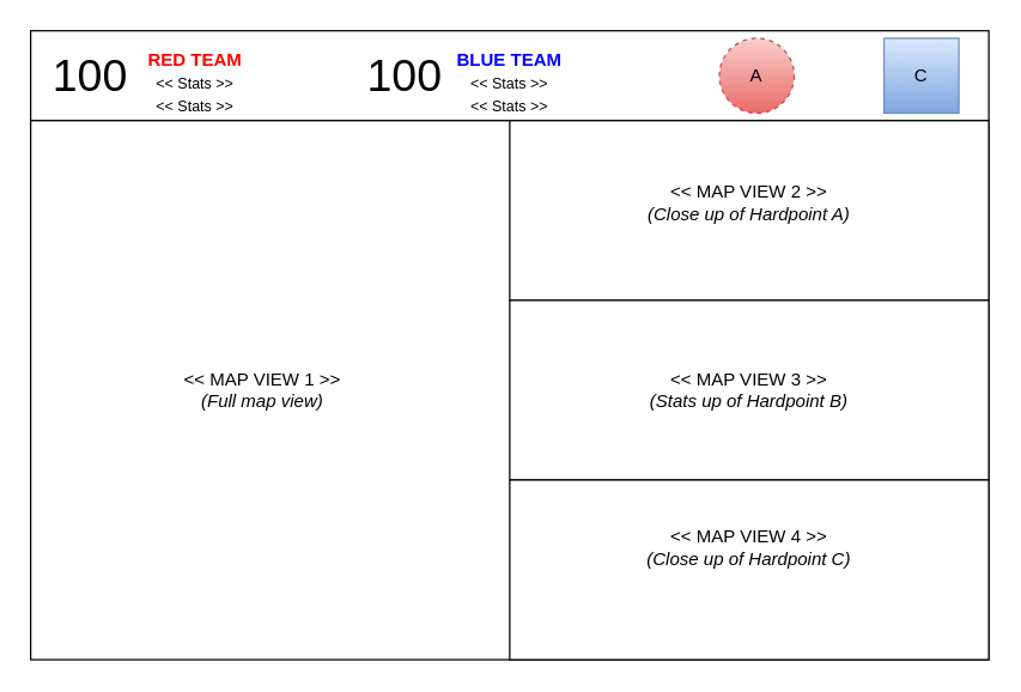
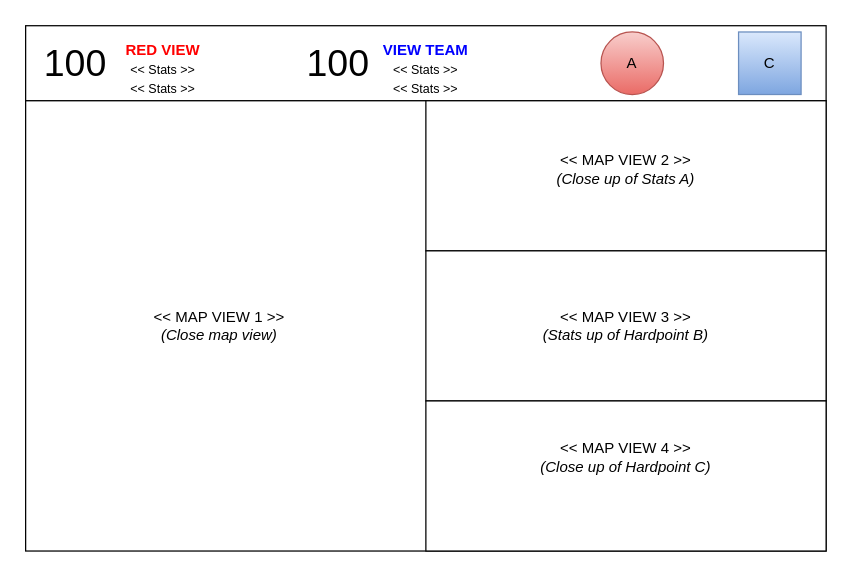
- <mxCell id="9" value="RED TEAM" style="text;html=1;strokeColor=none;fillColor=none;align=center;verticalAlign=middle;whiteSpace=wrap;rounded=0;fontColor=#FF0000;fontStyle=1" vertex="1" parent="1"><mxGeometry x="90" y="25" width="80" height="30" as="geometry" /></mxCell>
+ <mxCell id="9" value="RED VIEW" style="text;html=1;strokeColor=none;fillColor=none;align=center;verticalAlign=middle;whiteSpace=wrap;rounded=0;fontColor=#FF0000;fontStyle=1" vertex="1" parent="1"><mxGeometry x="90" y="25" width="80" height="30" as="geometry" /></mxCell>
- <mxCell id="10" value="BLUE TEAM" style="text;html=1;strokeColor=none;fillColor=none;align=center;verticalAlign=middle;whiteSpace=wrap;rounded=0;fontColor=#0000FF;fontStyle=1" vertex="1" parent="1"><mxGeometry x="300" y="25" width="80" height="30" as="geometry" /></mxCell>
+ <mxCell id="10" value="VIEW TEAM" style="text;html=1;strokeColor=none;fillColor=none;align=center;verticalAlign=middle;whiteSpace=wrap;rounded=0;fontColor=#0000FF;fontStyle=1" vertex="1" parent="1"><mxGeometry x="300" y="25" width="80" height="30" as="geometry" /></mxCell>
- <mxCell id="7" value="A" style="ellipse;whiteSpace=wrap;html=1;aspect=fixed;fillColor=#f8cecc;strokeColor=#b85450;gradientColor=#ea6b66;dashed=1;" vertex="1" parent="1"><mxGeometry x="480" y="25" width="50" height="50" as="geometry" /></mxCell>
+ <mxCell id="7" value="A" style="ellipse;whiteSpace=wrap;html=1;aspect=fixed;fillColor=#f8cecc;strokeColor=#b85450;gradientColor=#ea6b66;" vertex="1" parent="1"><mxGeometry x="480" y="25" width="50" height="50" as="geometry" /></mxCell>
- <mxCell id="18" value="&amp;lt;&amp;lt; MAP VIEW 2 &amp;gt;&amp;gt; &lt;br&gt;&lt;i&gt;(Close up of Hardpoint A)&lt;/i&gt;" style="text;html=1;strokeColor=none;fillColor=none;align=center;verticalAlign=middle;whiteSpace=wrap;rounded=0;fontSize=12;fontColor=#000000;" vertex="1" parent="1"><mxGeometry x="365" y="120" width="270" height="30" as="geometry" /></mxCell>
+ <mxCell id="18" value="&amp;lt;&amp;lt; MAP VIEW 2 &amp;gt;&amp;gt; &lt;br&gt;&lt;i&gt;(Close up of Stats A)&lt;/i&gt;" style="text;html=1;strokeColor=none;fillColor=none;align=center;verticalAlign=middle;whiteSpace=wrap;rounded=0;fontSize=12;fontColor=#000000;" vertex="1" parent="1"><mxGeometry x="365" y="120" width="270" height="30" as="geometry" /></mxCell>
- <mxCell id="17" value="&amp;lt;&amp;lt; MAP VIEW 1 &amp;gt;&amp;gt; &lt;br&gt;&lt;i style=&quot;font-size: 12px;&quot;&gt;(Full map view)&lt;/i&gt;" style="text;html=1;strokeColor=none;fillColor=none;align=center;verticalAlign=middle;whiteSpace=wrap;rounded=0;fontSize=12;fontColor=#000000;" vertex="1" parent="1"><mxGeometry x="40" y="245" width="270" height="30" as="geometry" /></mxCell>
+ <mxCell id="17" value="&amp;lt;&amp;lt; MAP VIEW 1 &amp;gt;&amp;gt; &lt;br&gt;&lt;i style=&quot;font-size: 12px;&quot;&gt;(Close map view)&lt;/i&gt;" style="text;html=1;strokeColor=none;fillColor=none;align=center;verticalAlign=middle;whiteSpace=wrap;rounded=0;fontSize=12;fontColor=#000000;" vertex="1" parent="1"><mxGeometry x="40" y="245" width="270" height="30" as="geometry" /></mxCell>
